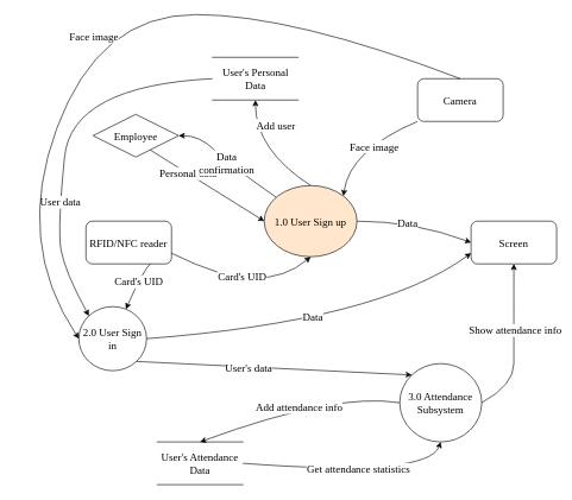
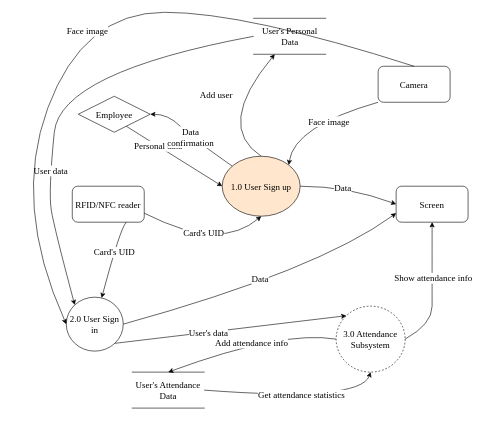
- <mxCell id="3" value="User's Personal Data" style="shape=partialRectangle;whiteSpace=wrap;html=1;left=0;right=0;fillColor=none;fontFamily=Times New Roman;fontSize=15;align=center;verticalAlign=middle;" parent="1" vertex="1"><mxGeometry x="297.5" y="80" width="120" height="60" as="geometry" /></mxCell>
+ <mxCell id="3" value="User's Personal Data" style="shape=partialRectangle;whiteSpace=wrap;html=1;left=0;right=0;fillColor=none;fontFamily=Times New Roman;fontSize=15;align=center;verticalAlign=middle;" parent="1" vertex="1"><mxGeometry x="422.5" y="30" width="120" height="60" as="geometry" /></mxCell>
- <mxCell id="5" value="Camera" style="rounded=1;whiteSpace=wrap;html=1;fontFamily=Times New Roman;fontSize=15;align=center;verticalAlign=middle;" parent="1" vertex="1"><mxGeometry x="585" y="110" width="120" height="60" as="geometry" /></mxCell>
+ <mxCell id="5" value="Camera" style="rounded=1;whiteSpace=wrap;html=1;fontFamily=Times New Roman;fontSize=15;align=center;verticalAlign=middle;" parent="1" vertex="1"><mxGeometry x="630" y="110" width="120" height="60" as="geometry" /></mxCell>
- <mxCell id="6" value="2.0 User Sign in" style="ellipse;whiteSpace=wrap;html=1;fontFamily=Times New Roman;fontSize=15;align=center;verticalAlign=middle;" parent="1" vertex="1"><mxGeometry x="110" y="430" width="95" height="90" as="geometry" /></mxCell>
+ <mxCell id="6" value="2.0 User Sign in" style="ellipse;whiteSpace=wrap;html=1;fontFamily=Times New Roman;fontSize=15;align=center;verticalAlign=middle;" parent="1" vertex="1"><mxGeometry x="110" y="495" width="95" height="90" as="geometry" /></mxCell>
- <mxCell id="7" value="3.0 Attendance Subsystem" style="ellipse;whiteSpace=wrap;html=1;fontFamily=Times New Roman;fontSize=15;align=center;verticalAlign=middle;" parent="1" vertex="1"><mxGeometry x="560" y="510" width="115" height="110" as="geometry" /></mxCell>
+ <mxCell id="7" value="3.0 Attendance Subsystem" style="ellipse;whiteSpace=wrap;html=1;fontFamily=Times New Roman;fontSize=15;align=center;verticalAlign=middle;dashed=1;" parent="1" vertex="1"><mxGeometry x="560" y="510" width="115" height="110" as="geometry" /></mxCell>
